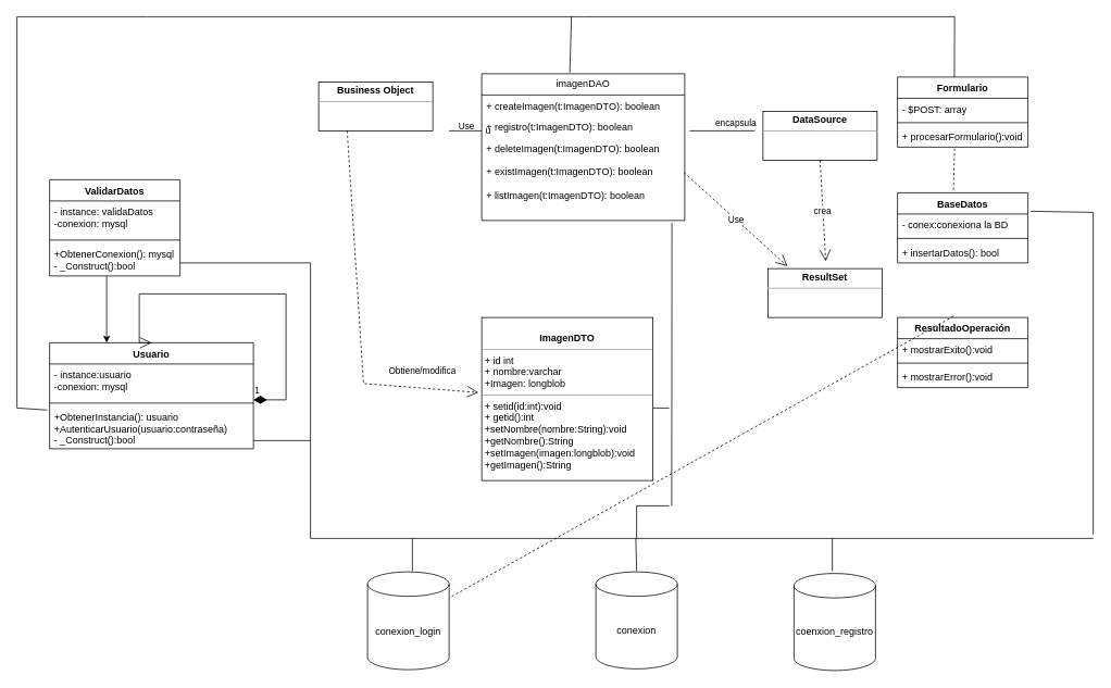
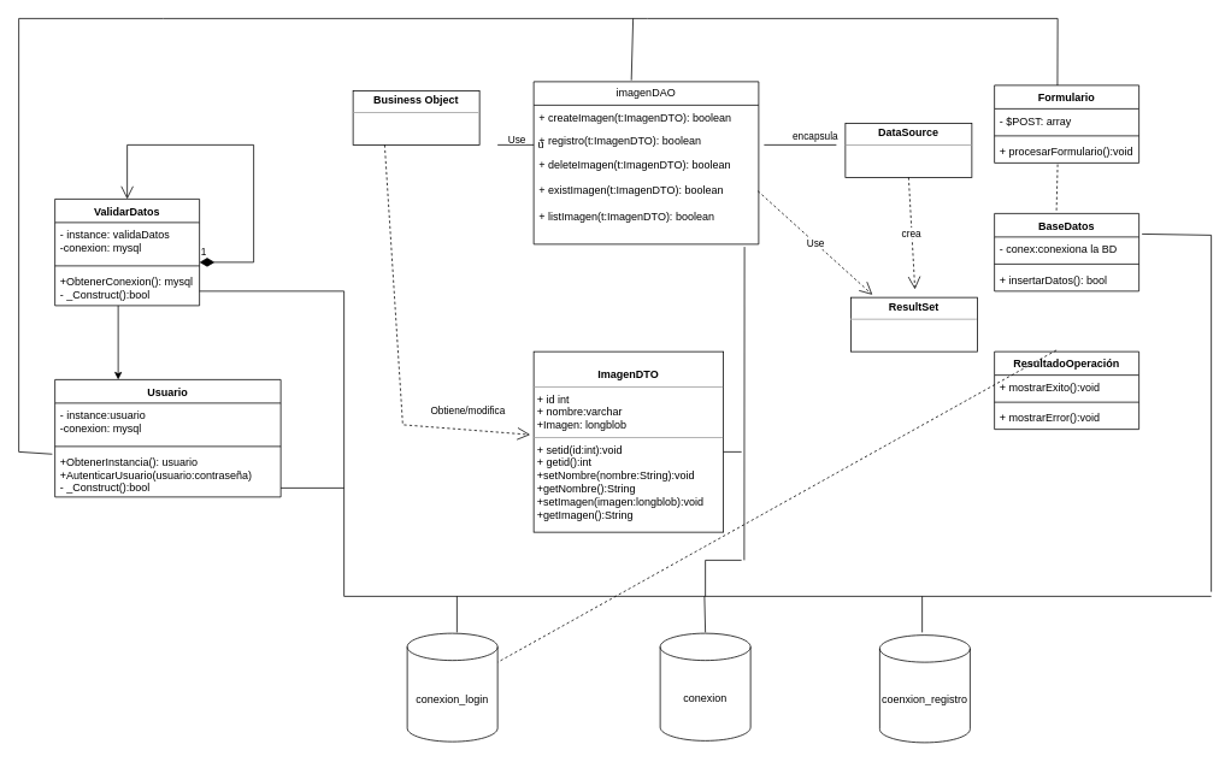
+ <mxCell id="21" value="1" style="endArrow=open;html=1;endSize=12;startArrow=diamondThin;startSize=14;startFill=1;edgeStyle=orthogonalEdgeStyle;align=left;verticalAlign=bottom;rounded=0;entryX=0.5;entryY=0;entryDx=0;entryDy=0;exitX=1;exitY=1;exitDx=0;exitDy=0;exitPerimeter=0;" parent="17" source="18" target="17" edge="1"><mxGeometry x="-1" y="3" relative="1" as="geometry"><mxPoint x="170" y="70" as="sourcePoint" /><mxPoint x="130" y="-90" as="targetPoint" /><Array as="points"><mxPoint x="220" y="70" /><mxPoint x="220" y="-60" /><mxPoint x="80" y="-60" /></Array></mxGeometry></mxCell>
- <mxCell id="27" value="1" style="endArrow=open;html=1;endSize=12;startArrow=diamondThin;startSize=14;startFill=1;edgeStyle=orthogonalEdgeStyle;align=left;verticalAlign=bottom;rounded=0;entryX=0.5;entryY=0;entryDx=0;entryDy=0;exitX=1;exitY=1;exitDx=0;exitDy=0;exitPerimeter=0;" parent="23" source="24" target="23" edge="1"><mxGeometry x="-1" y="3" relative="1" as="geometry"><mxPoint x="170" y="70" as="sourcePoint" /><mxPoint x="130" y="-90" as="targetPoint" /><Array as="points"><mxPoint x="290" y="70" /><mxPoint x="290" y="-60" /><mxPoint x="110" y="-60" /><mxPoint x="110" /></Array></mxGeometry></mxCell>
